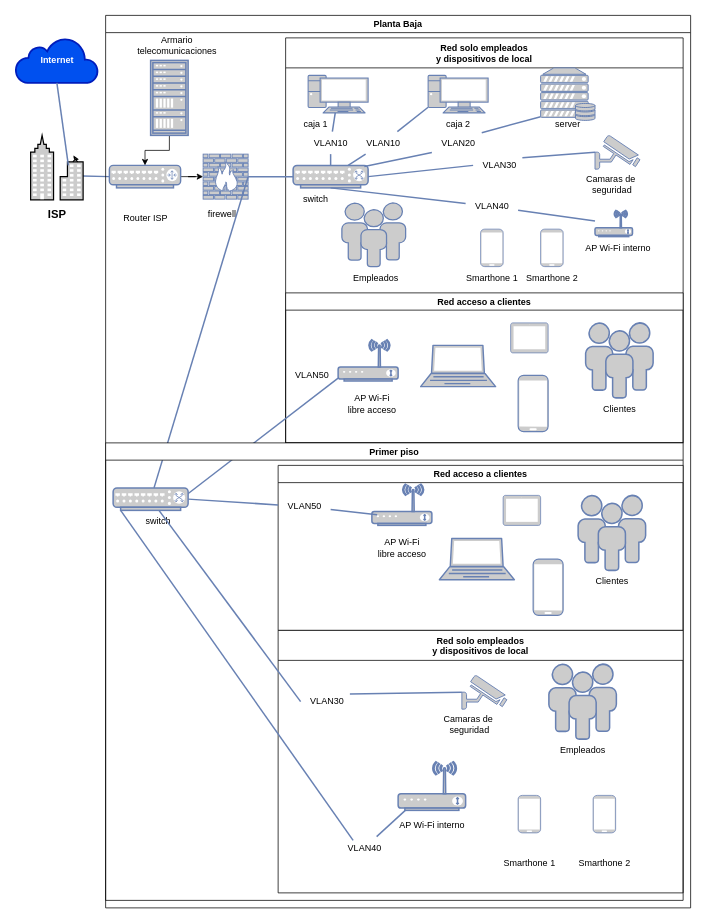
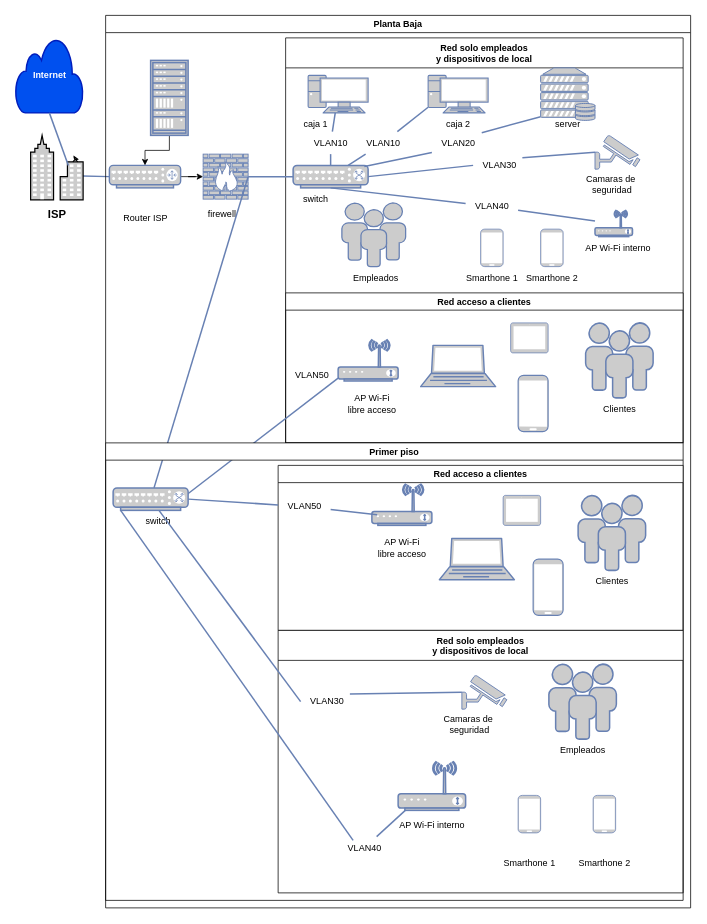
- <mxCell id="12" value="Armario &lt;br&gt;telecomunicaciones" style="text;html=1;align=center;verticalAlign=middle;resizable=0;points=[];autosize=1;strokeColor=none;fillColor=none;" vertex="1" parent="6"><mxGeometry x="30" y="20" width="130" height="40" as="geometry" /></mxCell>
- <mxCell id="4" value="&lt;b&gt;Internet&lt;/b&gt;" style="html=1;outlineConnect=0;fillColor=#0050ef;strokeColor=#001DBC;gradientDirection=north;strokeWidth=2;shape=mxgraph.networks.cloud;fontColor=#ffffff;" vertex="1" parent="1"><mxGeometry x="20" y="50" width="110" height="60" as="geometry" /></mxCell>
+ <mxCell id="4" value="&lt;b&gt;Internet&lt;/b&gt;" style="html=1;outlineConnect=0;fillColor=#0050ef;strokeColor=#001DBC;gradientDirection=north;strokeWidth=2;shape=mxgraph.networks.cloud;fontColor=#ffffff;" vertex="1" parent="1"><mxGeometry x="20" y="50" width="90" height="100" as="geometry" /></mxCell>
